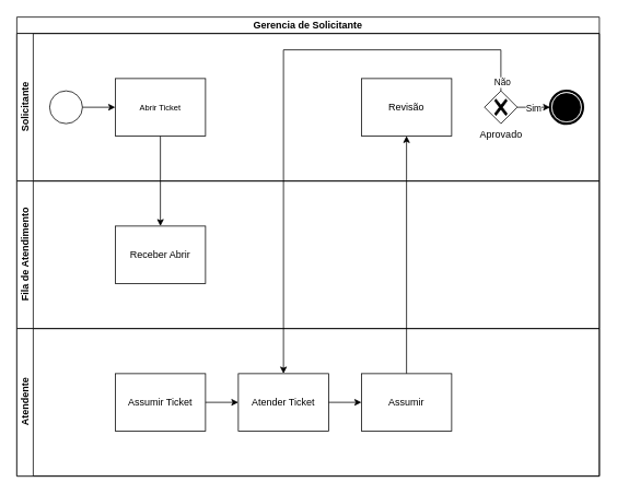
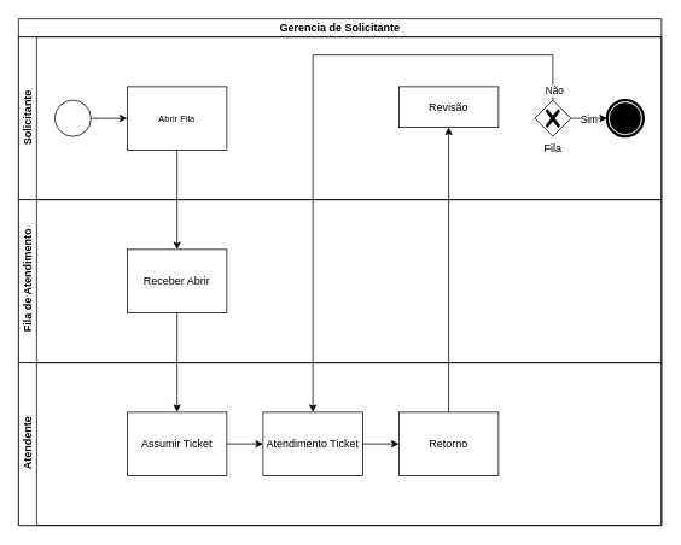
- <mxCell id="8" value="&lt;div&gt;Abrir Ticket&lt;/div&gt;" style="points=[[0.25,0,0],[0.5,0,0],[0.75,0,0],[1,0.25,0],[1,0.5,0],[1,0.75,0],[0.75,1,0],[0.5,1,0],[0.25,1,0],[0,0.75,0],[0,0.5,0],[0,0.25,0]];shape=mxgraph.bpmn.task2;whiteSpace=wrap;rectStyle=rounded;size=10;html=1;container=1;expand=0;collapsible=0;taskMarker=abstract;isLoopSub=1;fontSize=10;labelPosition=center;verticalLabelPosition=middle;align=center;verticalAlign=middle;" vertex="1" parent="6"><mxGeometry x="120" y="55" width="110" height="70" as="geometry" /></mxCell>
+ <mxCell id="8" value="&lt;div&gt;Abrir Fila&lt;/div&gt;" style="points=[[0.25,0,0],[0.5,0,0],[0.75,0,0],[1,0.25,0],[1,0.5,0],[1,0.75,0],[0.75,1,0],[0.5,1,0],[0.25,1,0],[0,0.75,0],[0,0.5,0],[0,0.25,0]];shape=mxgraph.bpmn.task2;whiteSpace=wrap;rectStyle=rounded;size=10;html=1;container=1;expand=0;collapsible=0;taskMarker=abstract;isLoopSub=1;fontSize=10;labelPosition=center;verticalLabelPosition=middle;align=center;verticalAlign=middle;" vertex="1" parent="6"><mxGeometry x="120" y="55" width="110" height="70" as="geometry" /></mxCell>
- <mxCell id="9" value="Revisão" style="points=[[0.25,0,0],[0.5,0,0],[0.75,0,0],[1,0.25,0],[1,0.5,0],[1,0.75,0],[0.75,1,0],[0.5,1,0],[0.25,1,0],[0,0.75,0],[0,0.5,0],[0,0.25,0]];shape=mxgraph.bpmn.task2;whiteSpace=wrap;rectStyle=rounded;size=10;html=1;container=1;expand=0;collapsible=0;taskMarker=abstract;" vertex="1" parent="6"><mxGeometry x="420" y="55" width="110" height="70" as="geometry" /></mxCell>
+ <mxCell id="9" value="Revisão" style="points=[[0.25,0,0],[0.5,0,0],[0.75,0,0],[1,0.25,0],[1,0.5,0],[1,0.75,0],[0.75,1,0],[0.5,1,0],[0.25,1,0],[0,0.75,0],[0,0.5,0],[0,0.25,0]];shape=mxgraph.bpmn.task2;whiteSpace=wrap;rectStyle=rounded;size=10;html=1;container=1;expand=0;collapsible=0;taskMarker=abstract;" vertex="1" parent="6"><mxGeometry x="420" y="55" width="110" height="45" as="geometry" /></mxCell>
- <mxCell id="10" value="Aprovado" style="points=[[0.25,0.25,0],[0.5,0,0],[0.75,0.25,0],[1,0.5,0],[0.75,0.75,0],[0.5,1,0],[0.25,0.75,0],[0,0.5,0]];shape=mxgraph.bpmn.gateway2;html=1;verticalLabelPosition=bottom;labelBackgroundColor=#ffffff;verticalAlign=top;align=center;perimeter=rhombusPerimeter;outlineConnect=0;outline=none;symbol=none;gwType=exclusive;" vertex="1" parent="6"><mxGeometry x="570" y="70" width="40" height="40" as="geometry" /></mxCell>
+ <mxCell id="10" value="Fila" style="points=[[0.25,0.25,0],[0.5,0,0],[0.75,0.25,0],[1,0.5,0],[0.75,0.75,0],[0.5,1,0],[0.25,0.75,0],[0,0.5,0]];shape=mxgraph.bpmn.gateway2;html=1;verticalLabelPosition=bottom;labelBackgroundColor=#ffffff;verticalAlign=top;align=center;perimeter=rhombusPerimeter;outlineConnect=0;outline=none;symbol=none;gwType=exclusive;" vertex="1" parent="6"><mxGeometry x="570" y="70" width="40" height="40" as="geometry" /></mxCell>
+ <mxCell id="4" style="edgeStyle=orthogonalEdgeStyle;rounded=0;orthogonalLoop=1;jettySize=auto;html=1;entryX=0.5;entryY=0;entryDx=0;entryDy=0;entryPerimeter=0;" edge="1" parent="2" source="16" target="18"><mxGeometry relative="1" as="geometry" /></mxCell>
- <mxCell id="19" value="&lt;div&gt;Atender Ticket&lt;/div&gt;" style="points=[[0.25,0,0],[0.5,0,0],[0.75,0,0],[1,0.25,0],[1,0.5,0],[1,0.75,0],[0.75,1,0],[0.5,1,0],[0.25,1,0],[0,0.75,0],[0,0.5,0],[0,0.25,0]];shape=mxgraph.bpmn.task2;whiteSpace=wrap;rectStyle=rounded;size=10;html=1;container=1;expand=0;collapsible=0;taskMarker=abstract;" vertex="1" parent="17"><mxGeometry x="270" y="55" width="110" height="70" as="geometry" /></mxCell>
+ <mxCell id="19" value="&lt;div&gt;Atendimento Ticket&lt;/div&gt;" style="points=[[0.25,0,0],[0.5,0,0],[0.75,0,0],[1,0.25,0],[1,0.5,0],[1,0.75,0],[0.75,1,0],[0.5,1,0],[0.25,1,0],[0,0.75,0],[0,0.5,0],[0,0.25,0]];shape=mxgraph.bpmn.task2;whiteSpace=wrap;rectStyle=rounded;size=10;html=1;container=1;expand=0;collapsible=0;taskMarker=abstract;" vertex="1" parent="17"><mxGeometry x="270" y="55" width="110" height="70" as="geometry" /></mxCell>
- <mxCell id="21" value="Assumir" style="points=[[0.25,0,0],[0.5,0,0],[0.75,0,0],[1,0.25,0],[1,0.5,0],[1,0.75,0],[0.75,1,0],[0.5,1,0],[0.25,1,0],[0,0.75,0],[0,0.5,0],[0,0.25,0]];shape=mxgraph.bpmn.task2;whiteSpace=wrap;rectStyle=rounded;size=10;html=1;container=1;expand=0;collapsible=0;taskMarker=abstract;" vertex="1" parent="17"><mxGeometry x="420" y="55" width="110" height="70" as="geometry" /></mxCell>
+ <mxCell id="21" value="Retorno" style="points=[[0.25,0,0],[0.5,0,0],[0.75,0,0],[1,0.25,0],[1,0.5,0],[1,0.75,0],[0.75,1,0],[0.5,1,0],[0.25,1,0],[0,0.75,0],[0,0.5,0],[0,0.25,0]];shape=mxgraph.bpmn.task2;whiteSpace=wrap;rectStyle=rounded;size=10;html=1;container=1;expand=0;collapsible=0;taskMarker=abstract;" vertex="1" parent="17"><mxGeometry x="420" y="55" width="110" height="70" as="geometry" /></mxCell>
